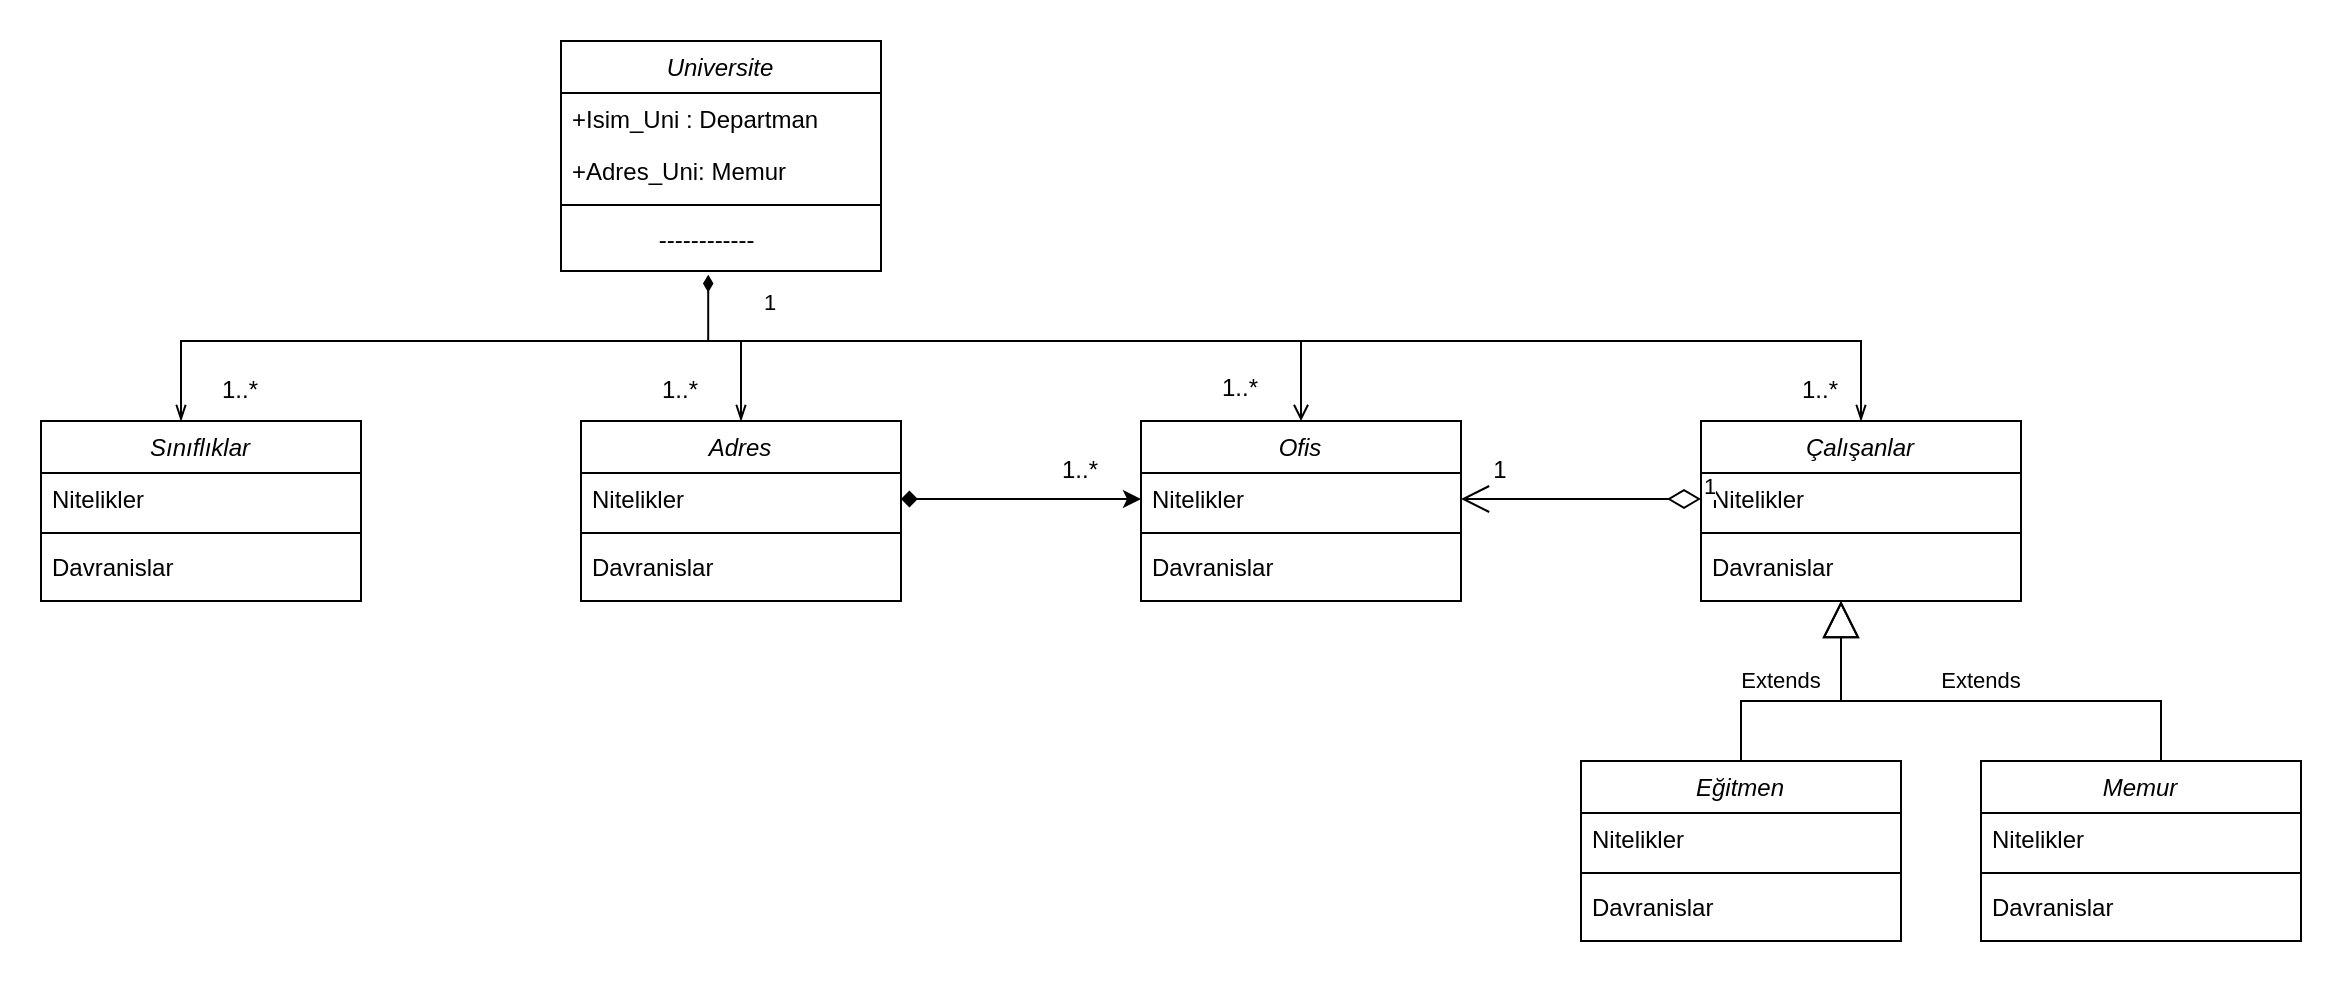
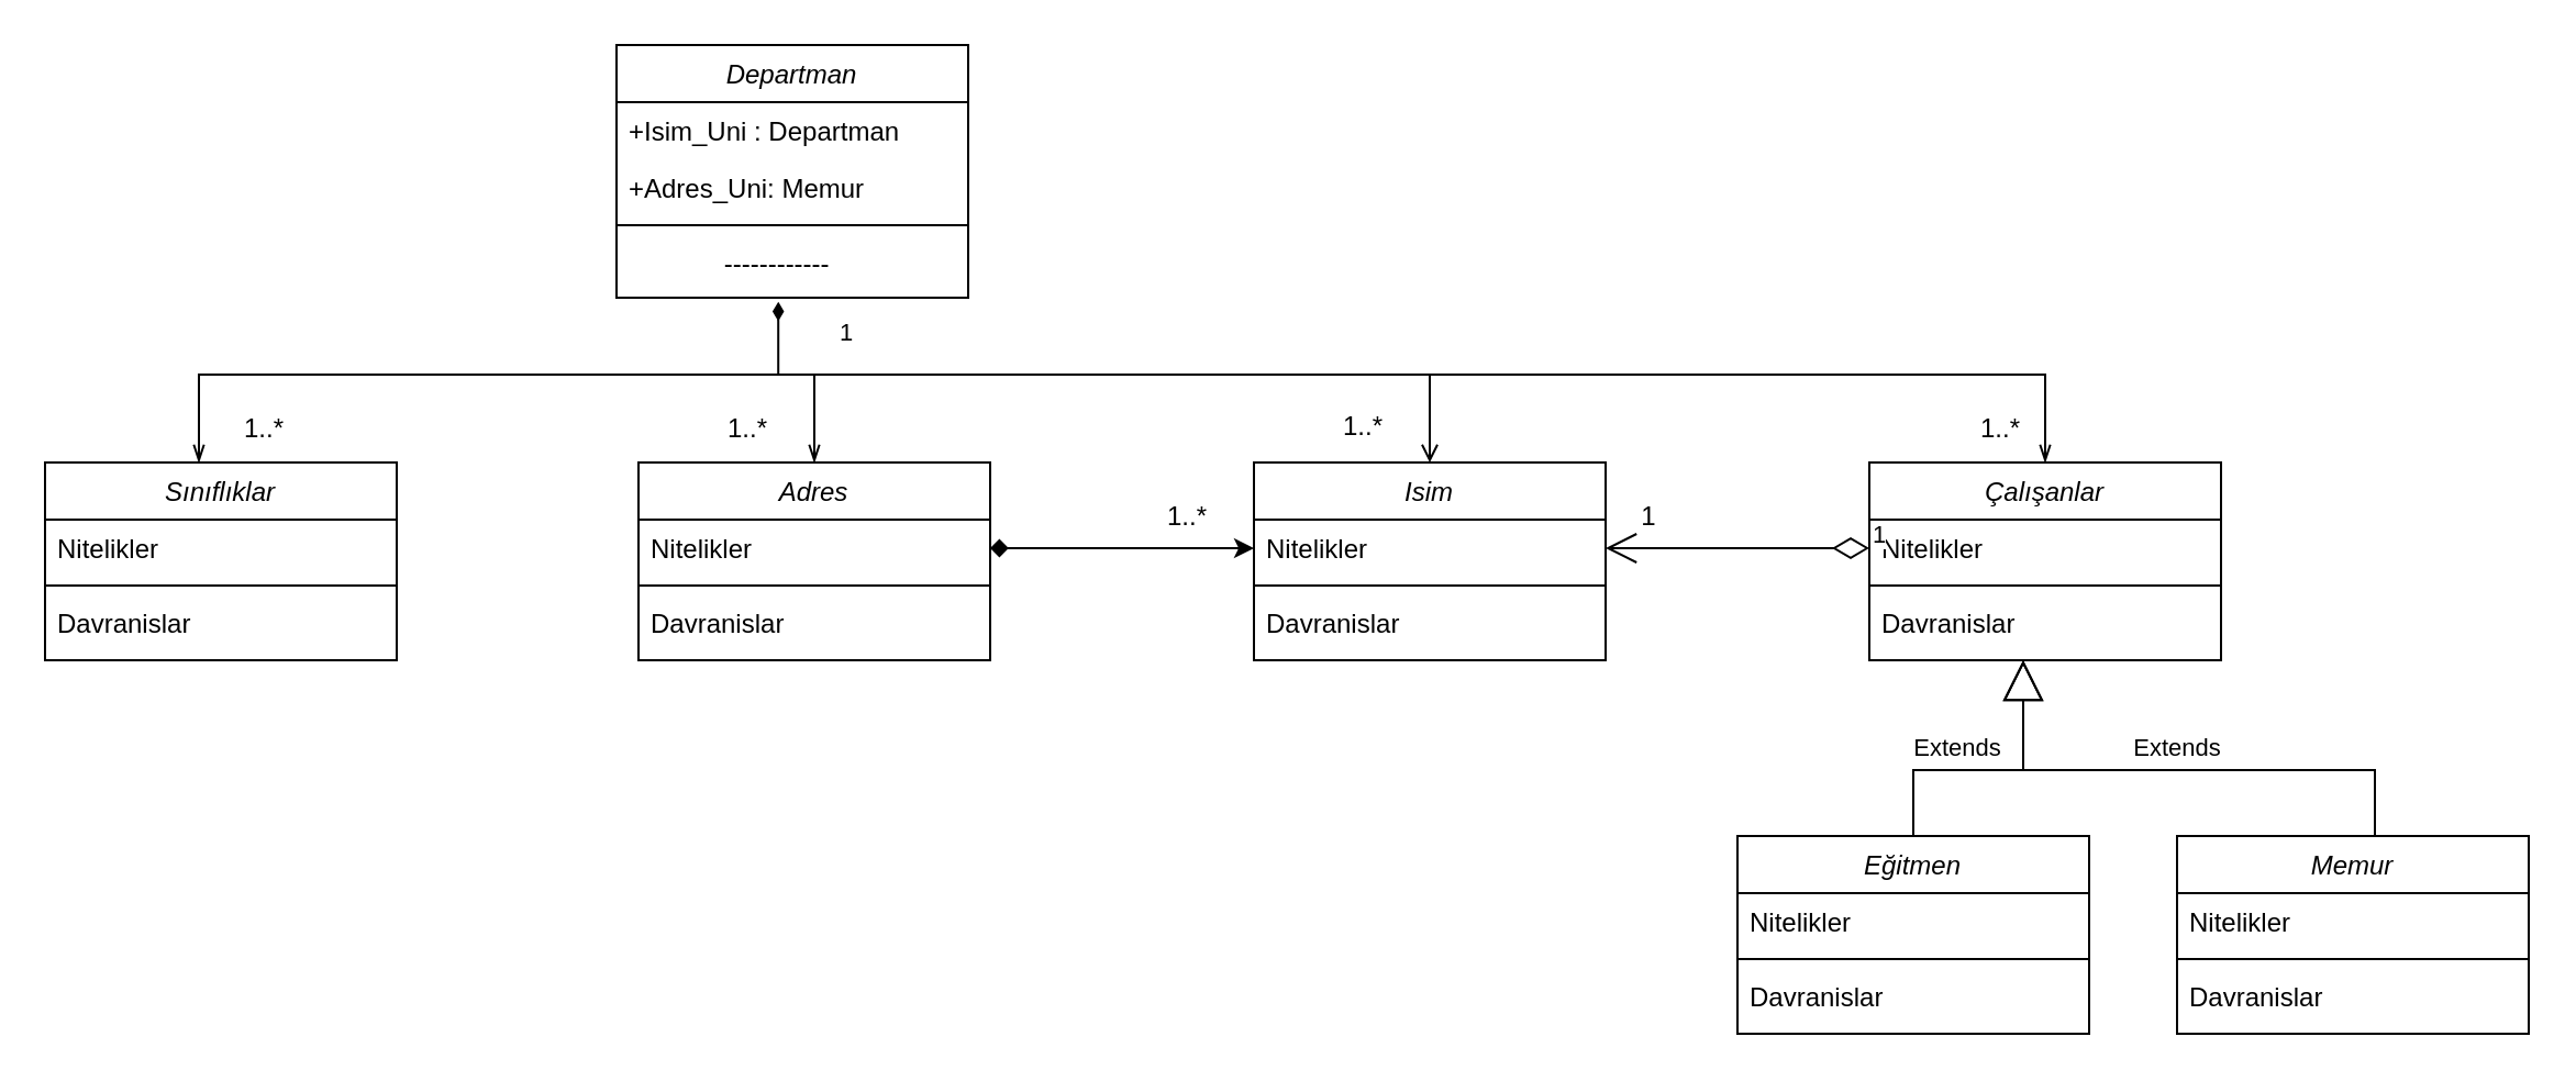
- <mxCell id="2" value="Universite" style="swimlane;fontStyle=2;align=center;verticalAlign=top;childLayout=stackLayout;horizontal=1;startSize=26;horizontalStack=0;resizeParent=1;resizeLast=0;collapsible=1;marginBottom=0;rounded=0;shadow=0;strokeWidth=1;" vertex="1" parent="1"><mxGeometry x="280" y="20" width="160" height="115" as="geometry"><mxRectangle x="230" y="140" width="160" height="26" as="alternateBounds" /></mxGeometry></mxCell>
+ <mxCell id="2" value="Departman" style="swimlane;fontStyle=2;align=center;verticalAlign=top;childLayout=stackLayout;horizontal=1;startSize=26;horizontalStack=0;resizeParent=1;resizeLast=0;collapsible=1;marginBottom=0;rounded=0;shadow=0;strokeWidth=1;" vertex="1" parent="1"><mxGeometry x="280" y="20" width="160" height="115" as="geometry"><mxRectangle x="230" y="140" width="160" height="26" as="alternateBounds" /></mxGeometry></mxCell>
- <mxCell id="11" value="Ofis" style="swimlane;fontStyle=2;align=center;verticalAlign=top;childLayout=stackLayout;horizontal=1;startSize=26;horizontalStack=0;resizeParent=1;resizeLast=0;collapsible=1;marginBottom=0;rounded=0;shadow=0;strokeWidth=1;" vertex="1" parent="1"><mxGeometry x="570" y="210" width="160" height="90" as="geometry"><mxRectangle x="230" y="140" width="160" height="26" as="alternateBounds" /></mxGeometry></mxCell>
+ <mxCell id="11" value="Isim" style="swimlane;fontStyle=2;align=center;verticalAlign=top;childLayout=stackLayout;horizontal=1;startSize=26;horizontalStack=0;resizeParent=1;resizeLast=0;collapsible=1;marginBottom=0;rounded=0;shadow=0;strokeWidth=1;" vertex="1" parent="1"><mxGeometry x="570" y="210" width="160" height="90" as="geometry"><mxRectangle x="230" y="140" width="160" height="26" as="alternateBounds" /></mxGeometry></mxCell>
